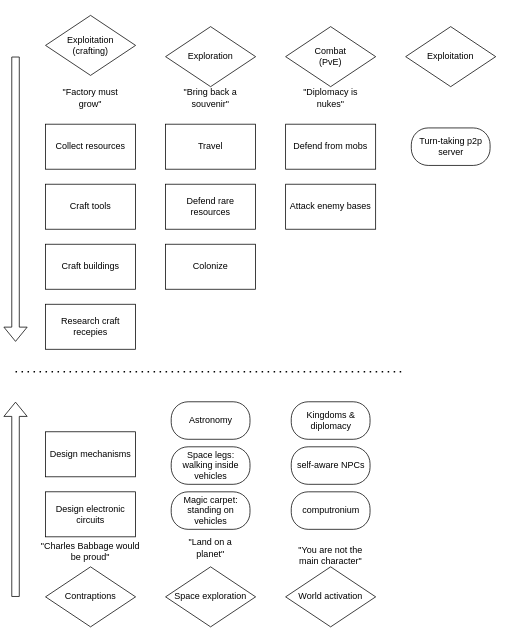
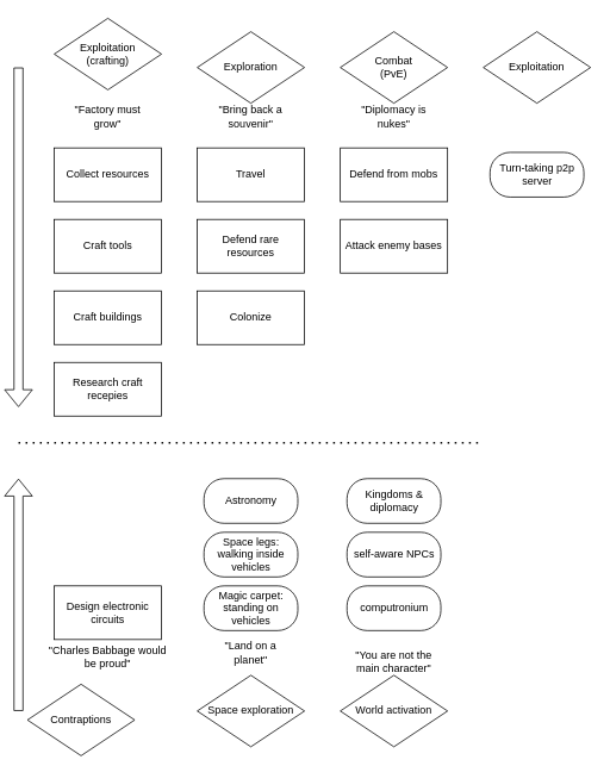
- <mxCell id="34" value="Design mechanisms" style="rounded=0;whiteSpace=wrap;html=1;" vertex="1" parent="1"><mxGeometry x="60" y="575" width="120" height="60" as="geometry" /></mxCell>
- <mxCell id="16" value="Contraptions" style="rhombus;whiteSpace=wrap;html=1;" parent="1" vertex="1"><mxGeometry x="60" y="755" width="120" height="80" as="geometry" /></mxCell>
+ <mxCell id="16" value="Contraptions" style="rhombus;whiteSpace=wrap;html=1;" parent="1" vertex="1"><mxGeometry x="30" y="765" width="120" height="80" as="geometry" /></mxCell>
